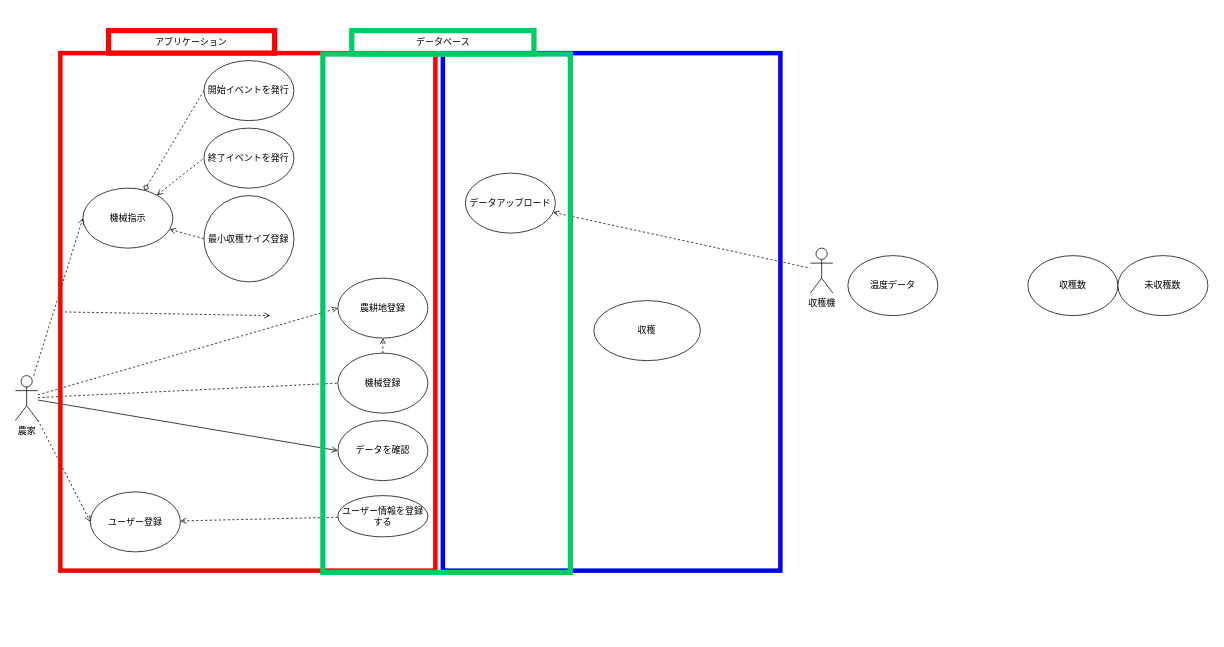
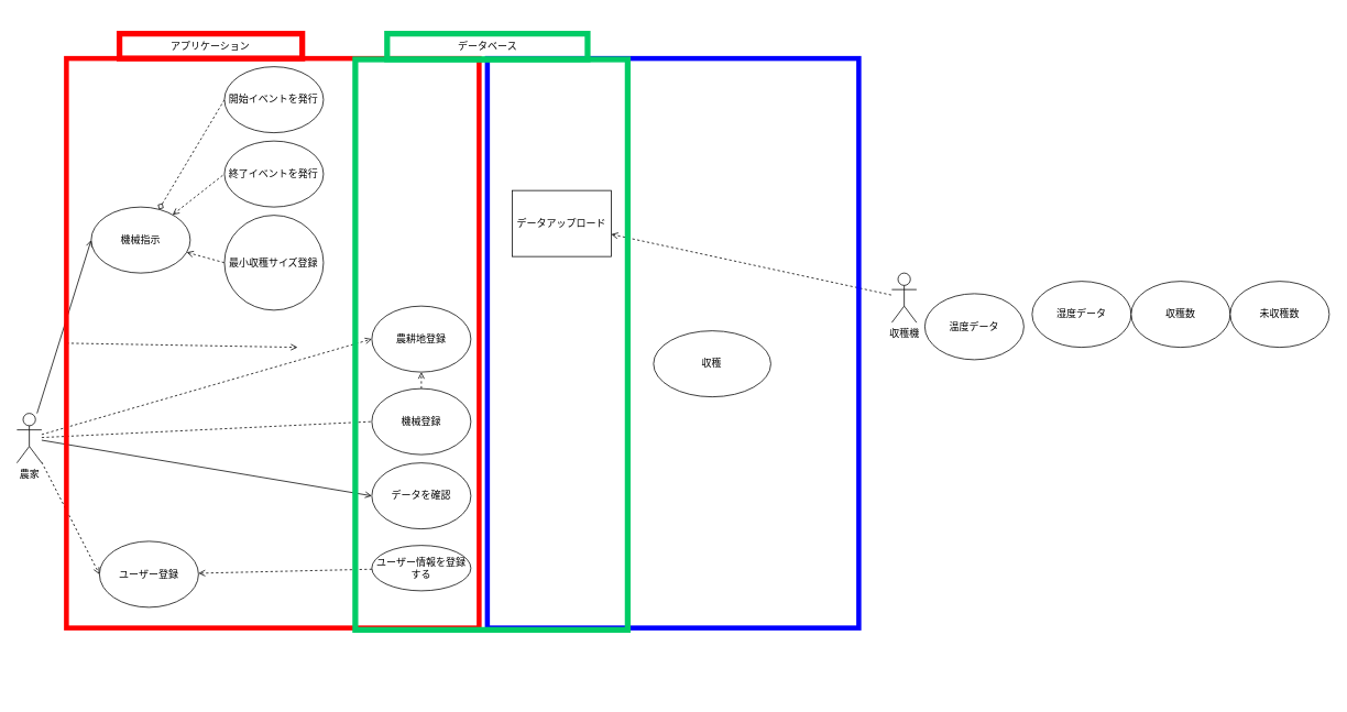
- <mxCell id="35" value="データアップロード" style="ellipse;whiteSpace=wrap;html=1;" parent="34" vertex="1"><mxGeometry x="200" y="127.662" width="120" height="80" as="geometry" /></mxCell>
+ <mxCell id="35" value="データアップロード" style="whiteSpace=wrap;html=1;rounded=0;" parent="34" vertex="1"><mxGeometry x="200" y="127.662" width="120" height="80" as="geometry" /></mxCell>
- <mxCell id="14" value="温度データ" style="ellipse;whiteSpace=wrap;html=1;" parent="1" vertex="1"><mxGeometry x="1130" y="340" width="120" height="80" as="geometry" /></mxCell>
+ <mxCell id="14" value="温度データ" style="ellipse;whiteSpace=wrap;html=1;" parent="1" vertex="1"><mxGeometry x="1120" y="355" width="120" height="80" as="geometry" /></mxCell>
+ <mxCell id="15" value="湿度データ" style="ellipse;whiteSpace=wrap;html=1;" parent="1" vertex="1"><mxGeometry x="1250" y="340" width="120" height="80" as="geometry" /></mxCell>
- <mxCell id="6" style="edgeStyle=none;rounded=0;orthogonalLoop=1;jettySize=auto;html=1;entryX=0;entryY=0.5;entryDx=0;entryDy=0;dashed=1;startArrow=none;startFill=0;endArrow=open;endFill=0;" parent="1" source="8" target="20" edge="1"><mxGeometry relative="1" as="geometry" /></mxCell>
+ <mxCell id="6" style="edgeStyle=none;rounded=0;orthogonalLoop=1;jettySize=auto;html=1;entryX=0;entryY=0.5;entryDx=0;entryDy=0;dashed=0;startArrow=none;startFill=0;endArrow=open;endFill=0;" parent="1" source="8" target="20" edge="1"><mxGeometry relative="1" as="geometry" /></mxCell>
